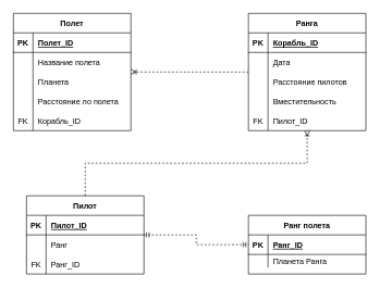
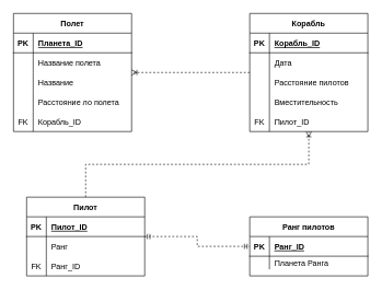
- <mxCell id="18" value="Ранга" style="shape=table;startSize=30;container=1;collapsible=1;childLayout=tableLayout;fixedRows=1;rowLines=0;fontStyle=1;align=center;resizeLast=1;" vertex="1" parent="1"><mxGeometry x="380" y="20" width="180" height="180" as="geometry" /></mxCell>
+ <mxCell id="18" value="Корабль" style="shape=table;startSize=30;container=1;collapsible=1;childLayout=tableLayout;fixedRows=1;rowLines=0;fontStyle=1;align=center;resizeLast=1;" vertex="1" parent="1"><mxGeometry x="380" y="20" width="180" height="180" as="geometry" /></mxCell>
- <mxCell id="5" value="Полет_ID" style="shape=partialRectangle;connectable=0;fillColor=none;top=0;left=0;bottom=0;right=0;align=left;spacingLeft=6;fontStyle=5;overflow=hidden;" vertex="1" parent="3"><mxGeometry x="30" width="150" height="30" as="geometry"><mxRectangle width="150" height="30" as="alternateBounds" /></mxGeometry></mxCell>
+ <mxCell id="5" value="Планета_ID" style="shape=partialRectangle;connectable=0;fillColor=none;top=0;left=0;bottom=0;right=0;align=left;spacingLeft=6;fontStyle=5;overflow=hidden;" vertex="1" parent="3"><mxGeometry x="30" width="150" height="30" as="geometry"><mxRectangle width="150" height="30" as="alternateBounds" /></mxGeometry></mxCell>
- <mxCell id="11" value="Планета" style="shape=partialRectangle;connectable=0;fillColor=none;top=0;left=0;bottom=0;right=0;align=left;spacingLeft=6;overflow=hidden;" vertex="1" parent="9"><mxGeometry x="30" width="150" height="30" as="geometry"><mxRectangle width="150" height="30" as="alternateBounds" /></mxGeometry></mxCell>
+ <mxCell id="11" value="Название" style="shape=partialRectangle;connectable=0;fillColor=none;top=0;left=0;bottom=0;right=0;align=left;spacingLeft=6;overflow=hidden;" vertex="1" parent="9"><mxGeometry x="30" width="150" height="30" as="geometry"><mxRectangle width="150" height="30" as="alternateBounds" /></mxGeometry></mxCell>
- <mxCell id="44" value="Ранг полета" style="shape=table;startSize=30;container=1;collapsible=1;childLayout=tableLayout;fixedRows=1;rowLines=0;fontStyle=1;align=center;resizeLast=1;fontColor=none;" vertex="1" parent="1"><mxGeometry x="380" y="330" width="180" height="90" as="geometry" /></mxCell>
+ <mxCell id="44" value="Ранг пилотов" style="shape=table;startSize=30;container=1;collapsible=1;childLayout=tableLayout;fixedRows=1;rowLines=0;fontStyle=1;align=center;resizeLast=1;fontColor=none;" vertex="1" parent="1"><mxGeometry x="380" y="330" width="180" height="90" as="geometry" /></mxCell>
